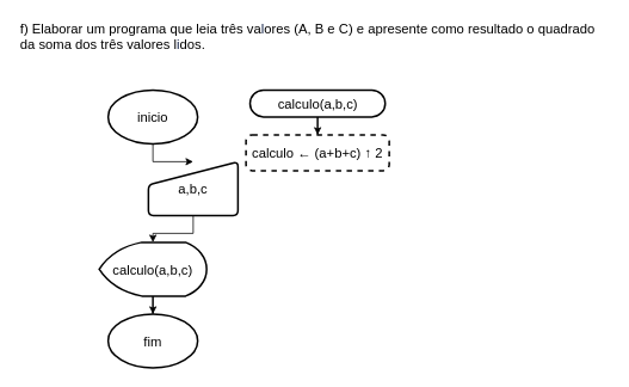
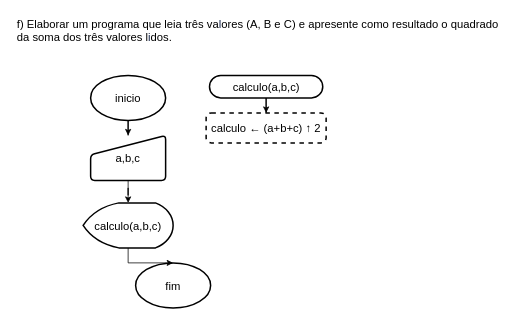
- <mxCell id="6" value="a,b,c" style="html=1;strokeWidth=2;shape=manualInput;whiteSpace=wrap;rounded=1;size=26;arcSize=11;fontSize=15;" vertex="1" parent="1"><mxGeometry x="165" y="180" width="100" height="60" as="geometry" /></mxCell>
+ <mxCell id="6" value="a,b,c" style="html=1;strokeWidth=2;shape=manualInput;whiteSpace=wrap;rounded=1;size=26;arcSize=11;fontSize=15;" vertex="1" parent="1"><mxGeometry x="120" y="180" width="100" height="60" as="geometry" /></mxCell>
- <mxCell id="7" value="fim" style="strokeWidth=2;html=1;shape=mxgraph.flowchart.start_1;whiteSpace=wrap;fontSize=15;" vertex="1" parent="1"><mxGeometry x="120" y="350" width="100" height="60" as="geometry" /></mxCell>
+ <mxCell id="7" value="fim" style="strokeWidth=2;html=1;shape=mxgraph.flowchart.start_1;whiteSpace=wrap;fontSize=15;" vertex="1" parent="1"><mxGeometry x="180" y="350" width="100" height="60" as="geometry" /></mxCell>
